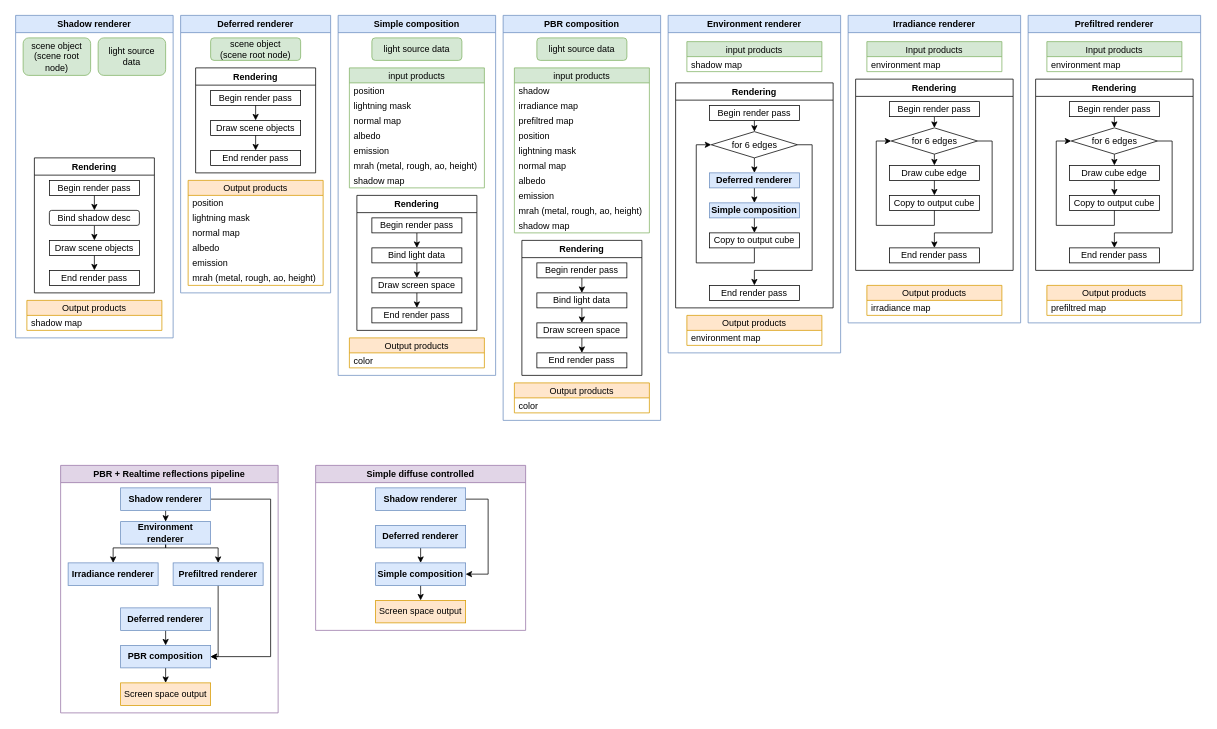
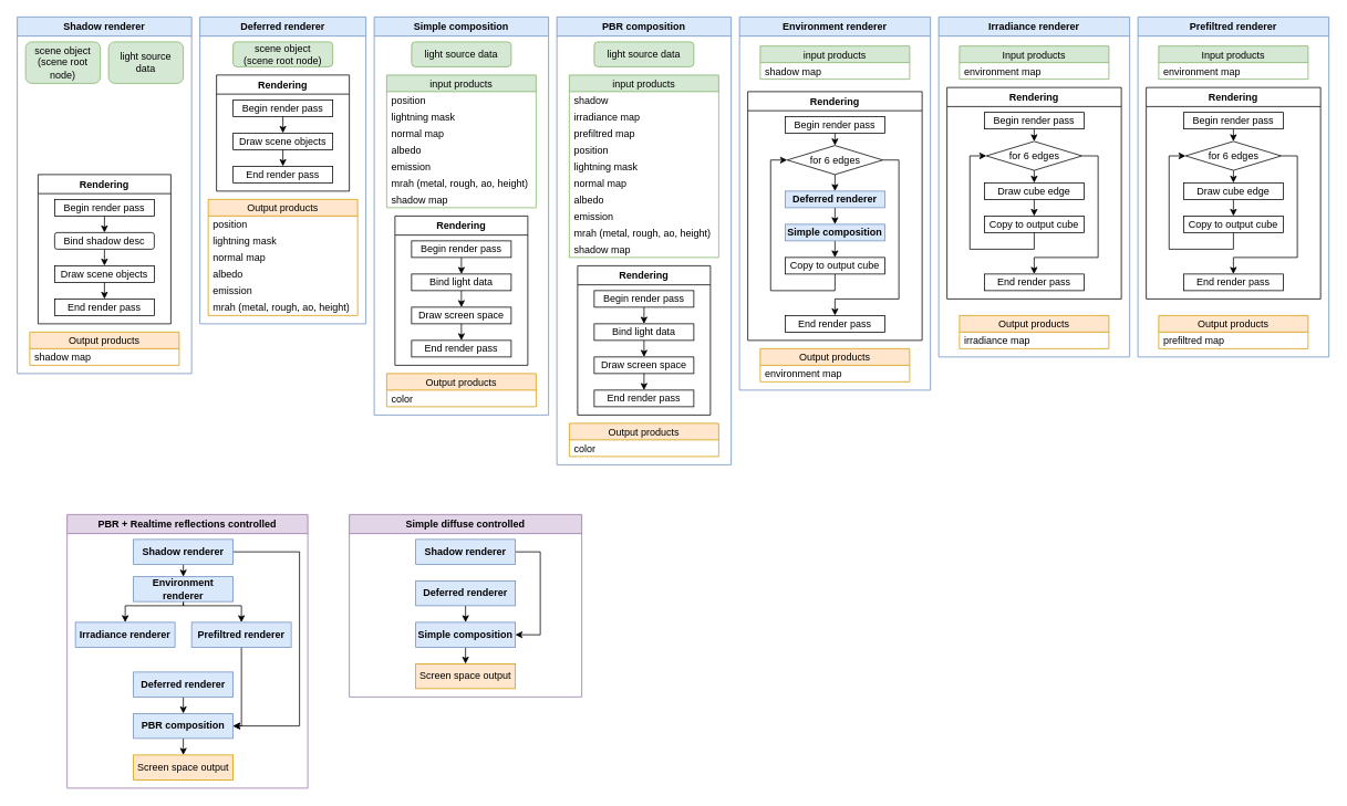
- <mxCell id="130" value="PBR + Realtime reflections pipeline" style="swimlane;rounded=0;shadow=0;glass=0;fillColor=#e1d5e7;strokeColor=#9673a6;" vertex="1" parent="1"><mxGeometry x="80" y="620" width="290" height="330" as="geometry" /></mxCell>
+ <mxCell id="130" value="PBR + Realtime reflections controlled" style="swimlane;rounded=0;shadow=0;glass=0;fillColor=#e1d5e7;strokeColor=#9673a6;" vertex="1" parent="1"><mxGeometry x="80" y="620" width="290" height="330" as="geometry" /></mxCell>
